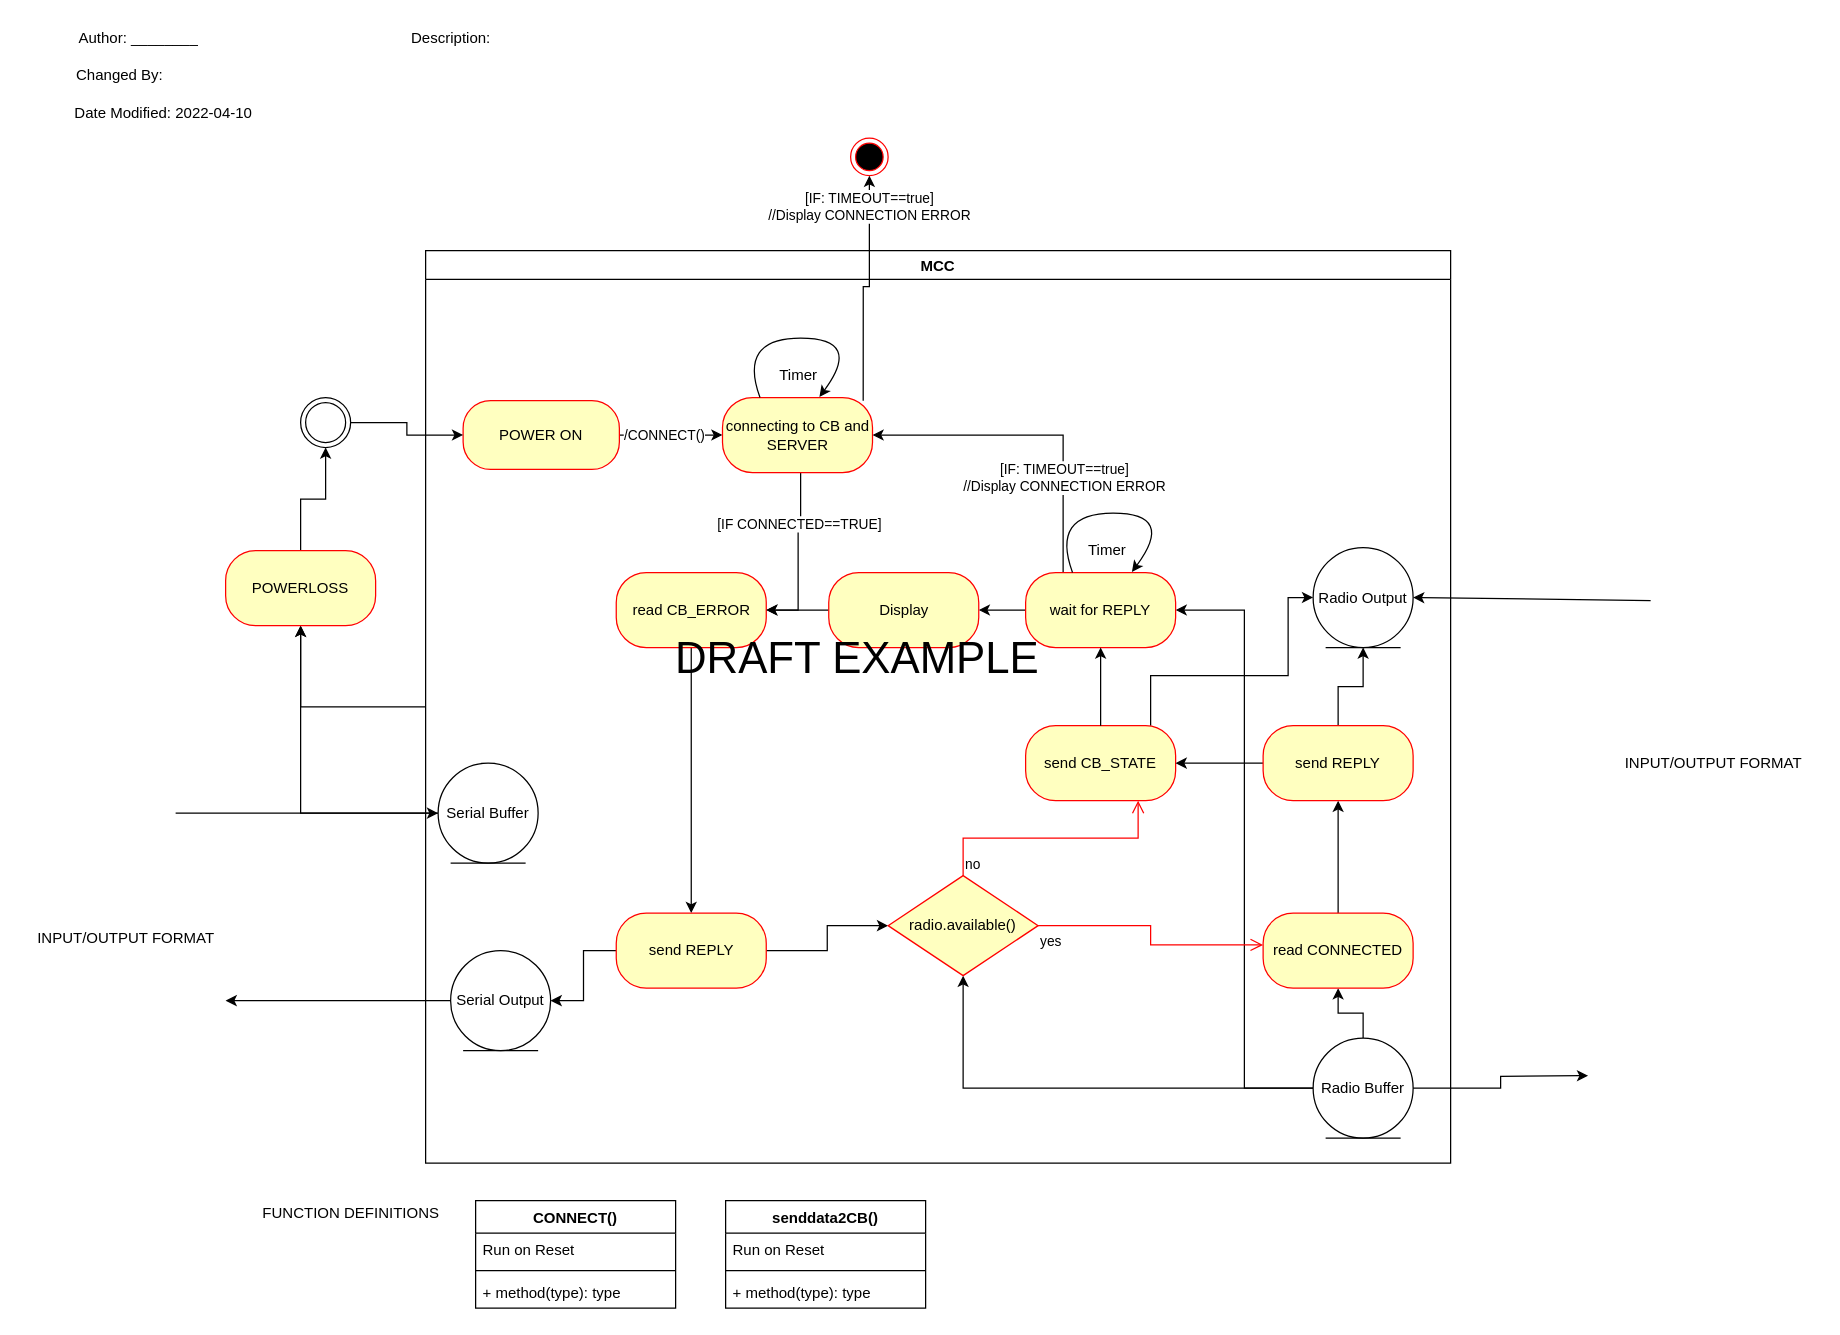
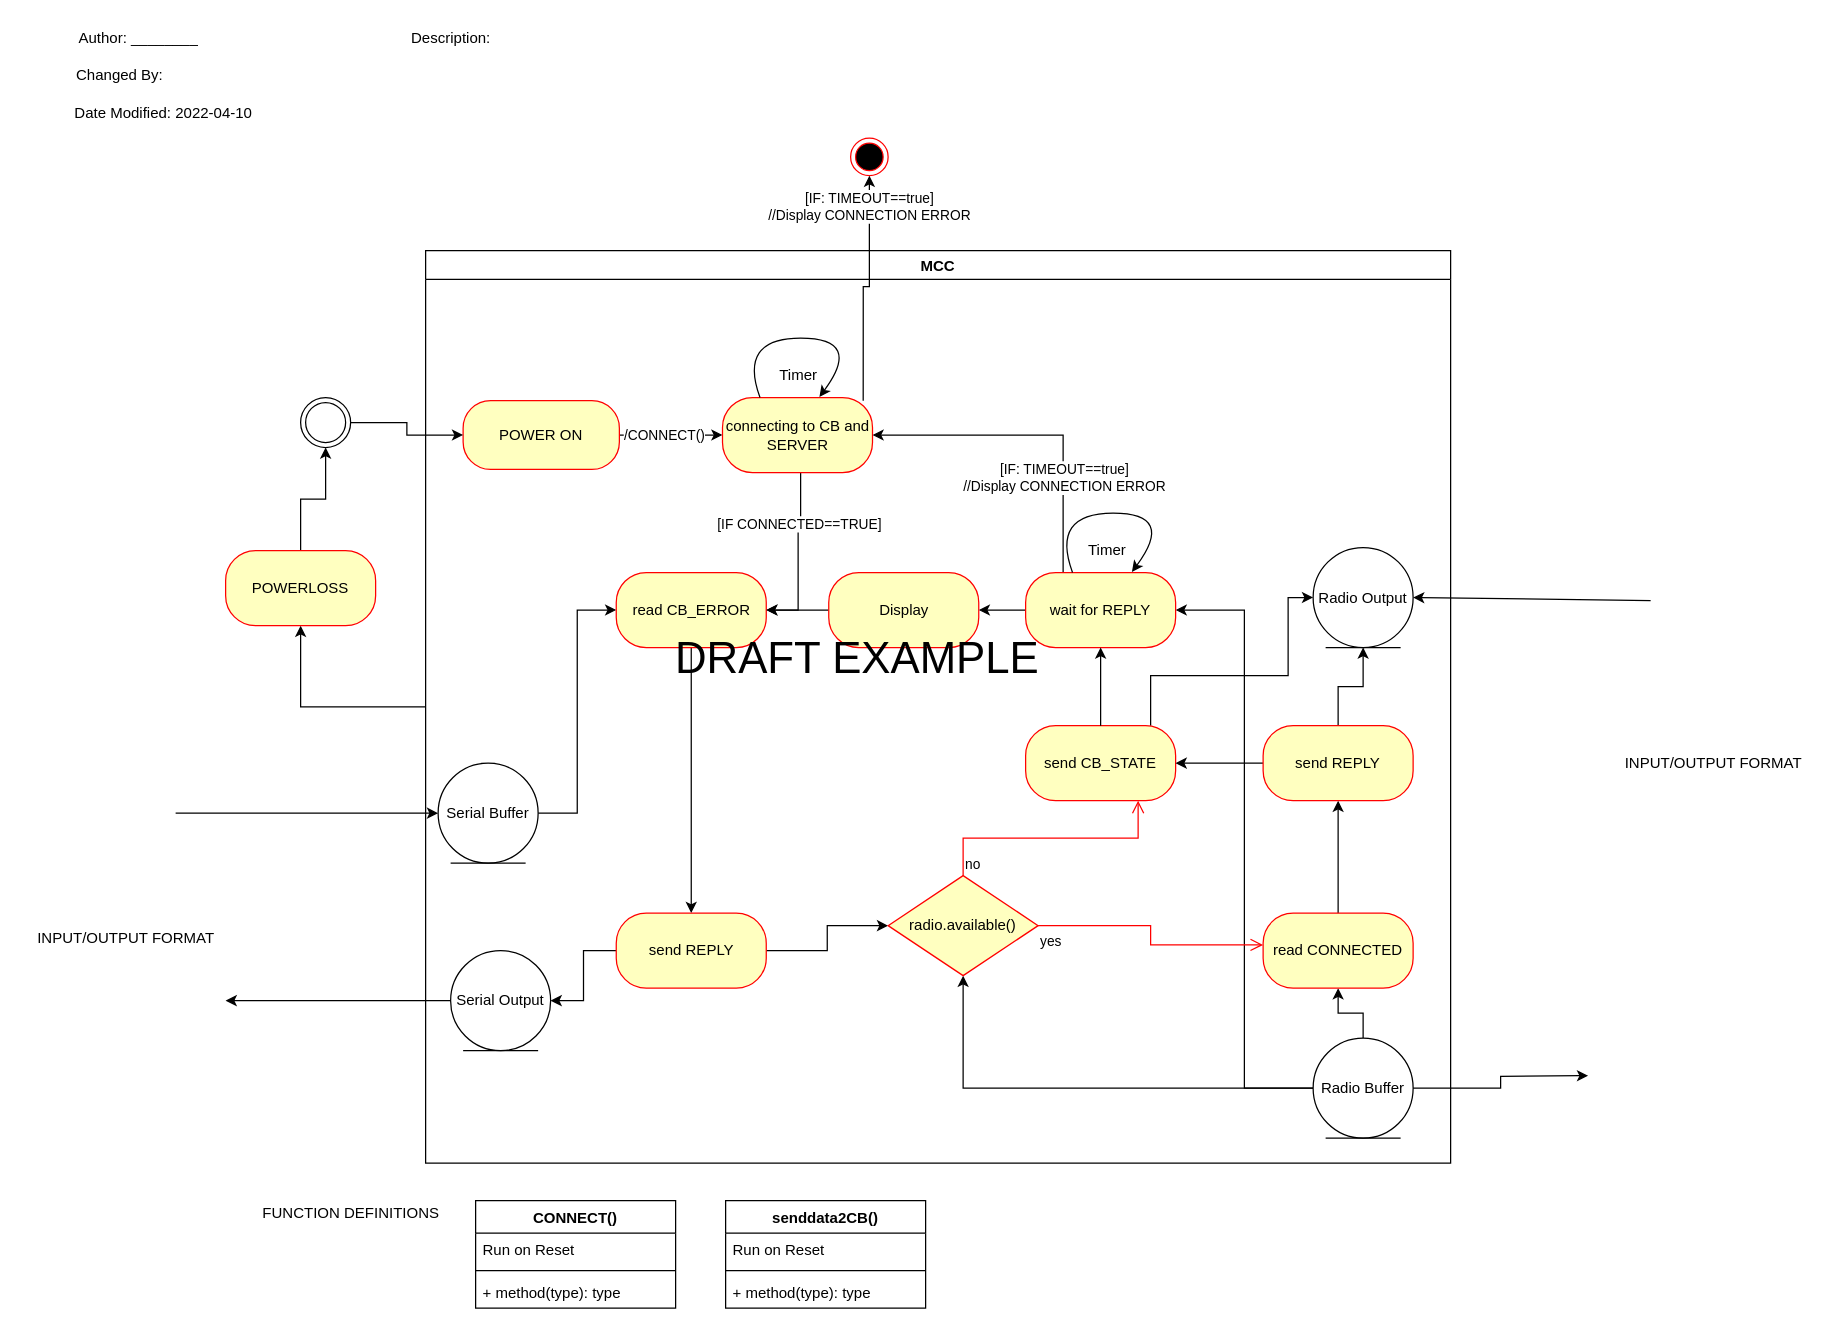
- <mxCell id="12" style="edgeStyle=orthogonalEdgeStyle;rounded=0;orthogonalLoop=1;jettySize=auto;html=1;" edge="1" parent="3" source="13" target="70"><mxGeometry relative="1" as="geometry" /></mxCell>
+ <mxCell id="12" style="edgeStyle=orthogonalEdgeStyle;rounded=0;orthogonalLoop=1;jettySize=auto;html=1;entryX=0;entryY=0.5;entryDx=0;entryDy=0;" edge="1" parent="3" source="13" target="15"><mxGeometry relative="1" as="geometry" /></mxCell>
